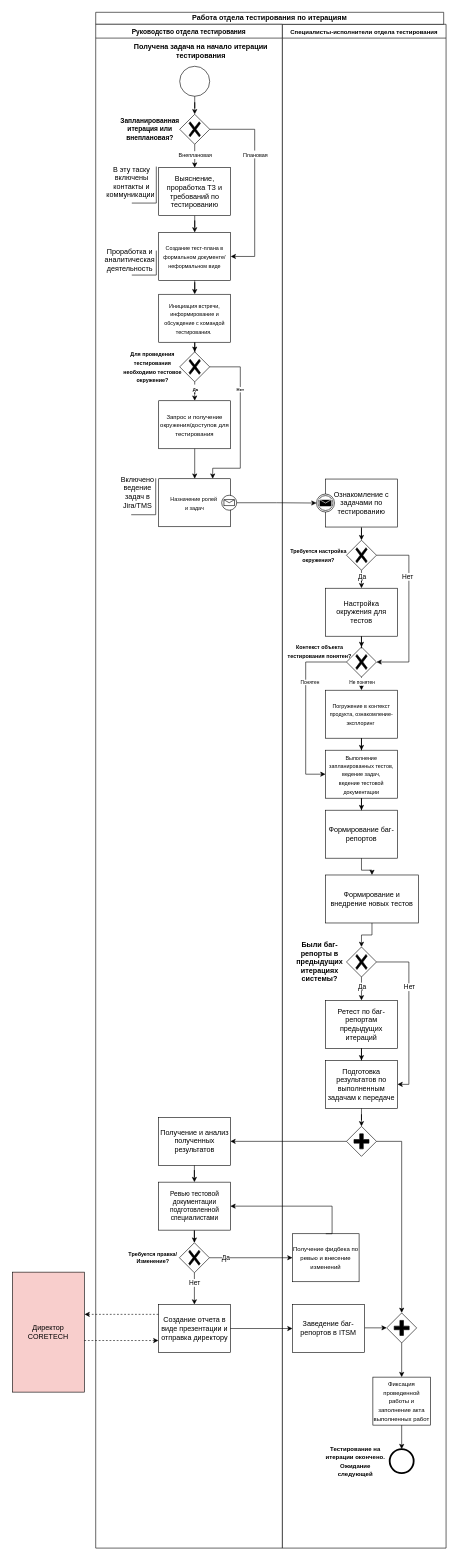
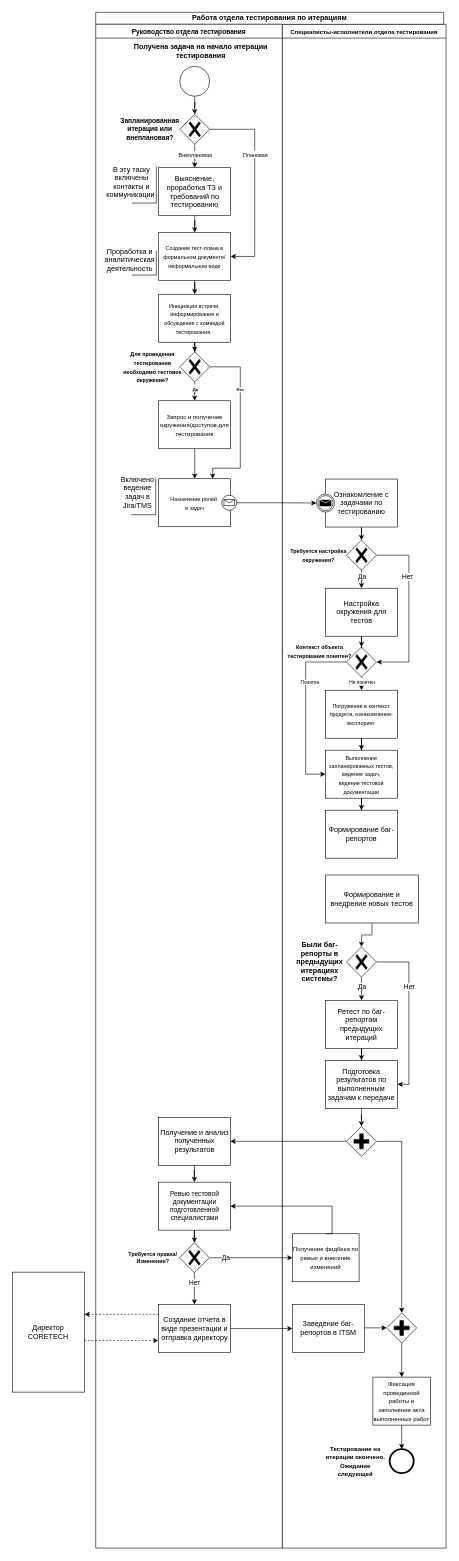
- <mxCell id="39" style="edgeStyle=orthogonalEdgeStyle;rounded=0;orthogonalLoop=1;jettySize=auto;html=1;entryX=0.5;entryY=0;entryDx=0;entryDy=0;entryPerimeter=0;" edge="1" parent="2" source="37" target="29"><mxGeometry relative="1" as="geometry" /></mxCell>
- <mxCell id="99" value="Директор CORETECH" style="rounded=0;whiteSpace=wrap;html=1;fillColor=#f8cecc;" vertex="1" parent="1"><mxGeometry x="20" y="2120" width="120" height="200" as="geometry" /></mxCell>
+ <mxCell id="99" value="Директор CORETECH" style="rounded=0;whiteSpace=wrap;html=1;" vertex="1" parent="1"><mxGeometry x="20" y="2120" width="120" height="200" as="geometry" /></mxCell>
